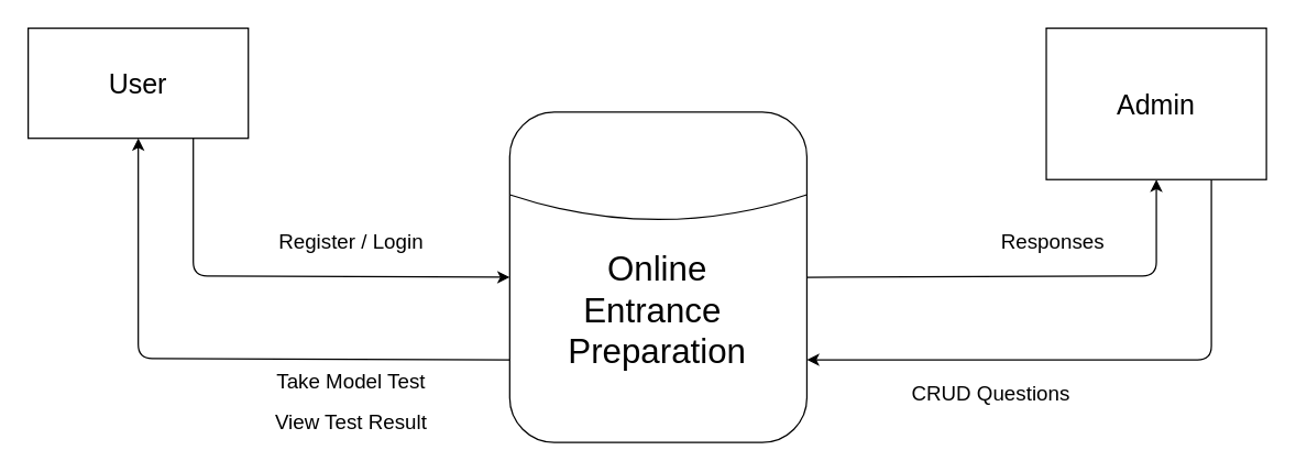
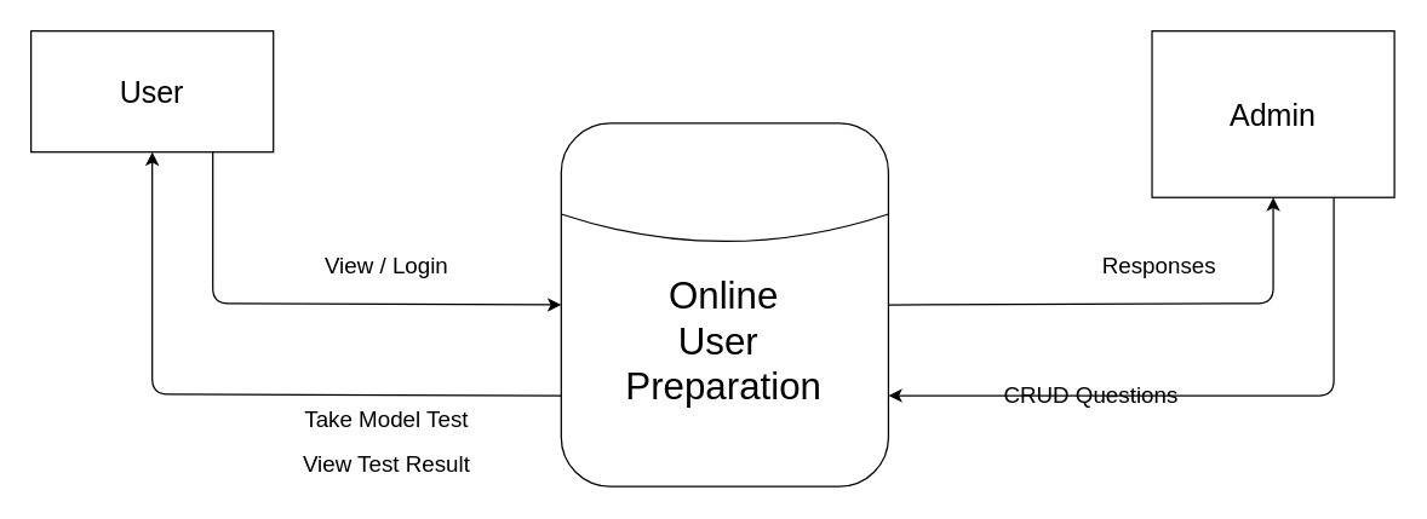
- <mxCell id="7" value="&lt;font style=&quot;font-size: 15px;&quot;&gt;Register / Login&lt;/font&gt;" style="text;html=1;strokeColor=none;fillColor=none;align=center;verticalAlign=middle;whiteSpace=wrap;rounded=0;" parent="1" vertex="1"><mxGeometry x="200" y="160" width="110" height="30" as="geometry" /></mxCell>
+ <mxCell id="7" value="&lt;font style=&quot;font-size: 15px;&quot;&gt;View / Login&lt;/font&gt;" style="text;html=1;strokeColor=none;fillColor=none;align=center;verticalAlign=middle;whiteSpace=wrap;rounded=0;" parent="1" vertex="1"><mxGeometry x="200" y="160" width="110" height="30" as="geometry" /></mxCell>
- <mxCell id="13" value="&lt;font style=&quot;font-size: 25px;&quot;&gt;Online&lt;br style=&quot;border-color: var(--border-color);&quot;&gt;Entrance&amp;nbsp;&lt;br style=&quot;border-color: var(--border-color);&quot;&gt;Preparation&lt;/font&gt;" style="text;html=1;strokeColor=none;fillColor=none;align=center;verticalAlign=middle;whiteSpace=wrap;rounded=0;" parent="10" vertex="1"><mxGeometry x="22.286" y="125.714" width="171.429" height="34.286" as="geometry" /></mxCell>
+ <mxCell id="13" value="&lt;font style=&quot;font-size: 25px;&quot;&gt;Online&lt;br style=&quot;border-color: var(--border-color);&quot;&gt;User&amp;nbsp;&lt;br style=&quot;border-color: var(--border-color);&quot;&gt;Preparation&lt;/font&gt;" style="text;html=1;strokeColor=none;fillColor=none;align=center;verticalAlign=middle;whiteSpace=wrap;rounded=0;" parent="10" vertex="1"><mxGeometry x="22.286" y="125.714" width="171.429" height="34.286" as="geometry" /></mxCell>
- <mxCell id="9" value="&lt;span style=&quot;font-size: 15px;&quot;&gt;CRUD Questions&lt;/span&gt;" style="text;html=1;strokeColor=none;fillColor=none;align=center;verticalAlign=middle;whiteSpace=wrap;rounded=0;" parent="1" vertex="1"><mxGeometry x="620" y="270" width="200" height="30" as="geometry" /></mxCell>
+ <mxCell id="9" value="&lt;span style=&quot;font-size: 15px;&quot;&gt;CRUD Questions&lt;/span&gt;" style="text;html=1;strokeColor=none;fillColor=none;align=center;verticalAlign=middle;whiteSpace=wrap;rounded=0;" parent="1" vertex="1"><mxGeometry x="620" y="245" width="200" height="30" as="geometry" /></mxCell>
